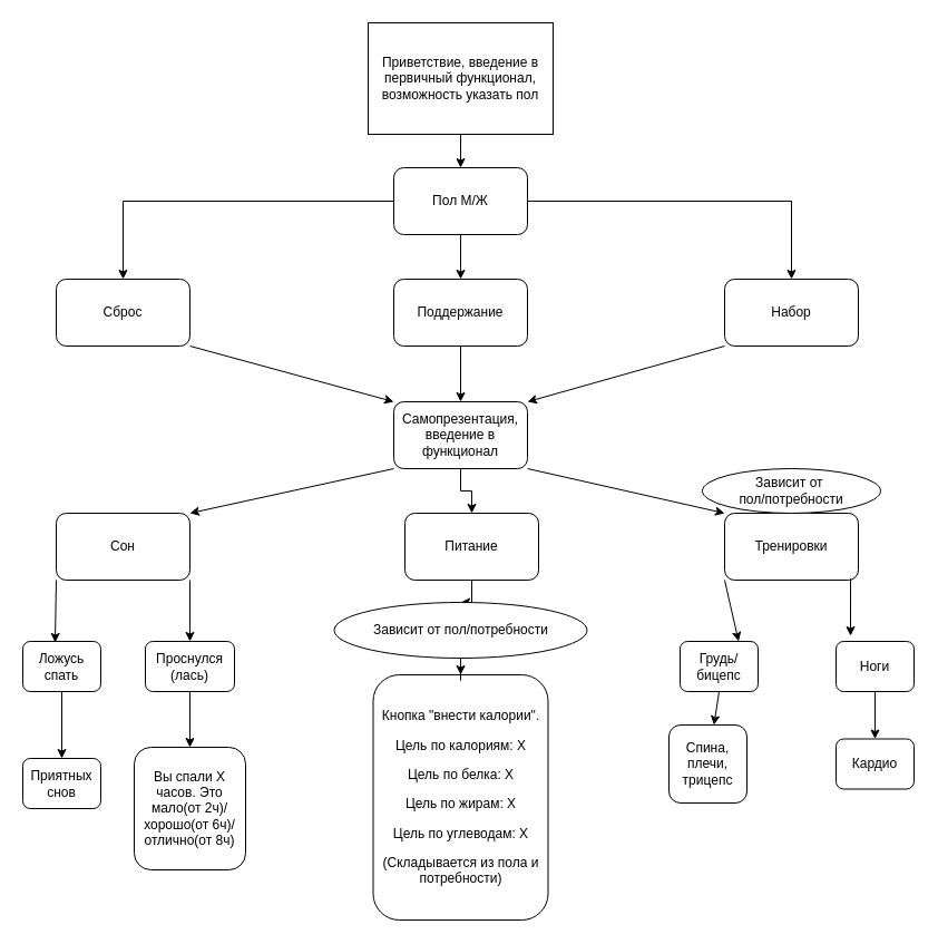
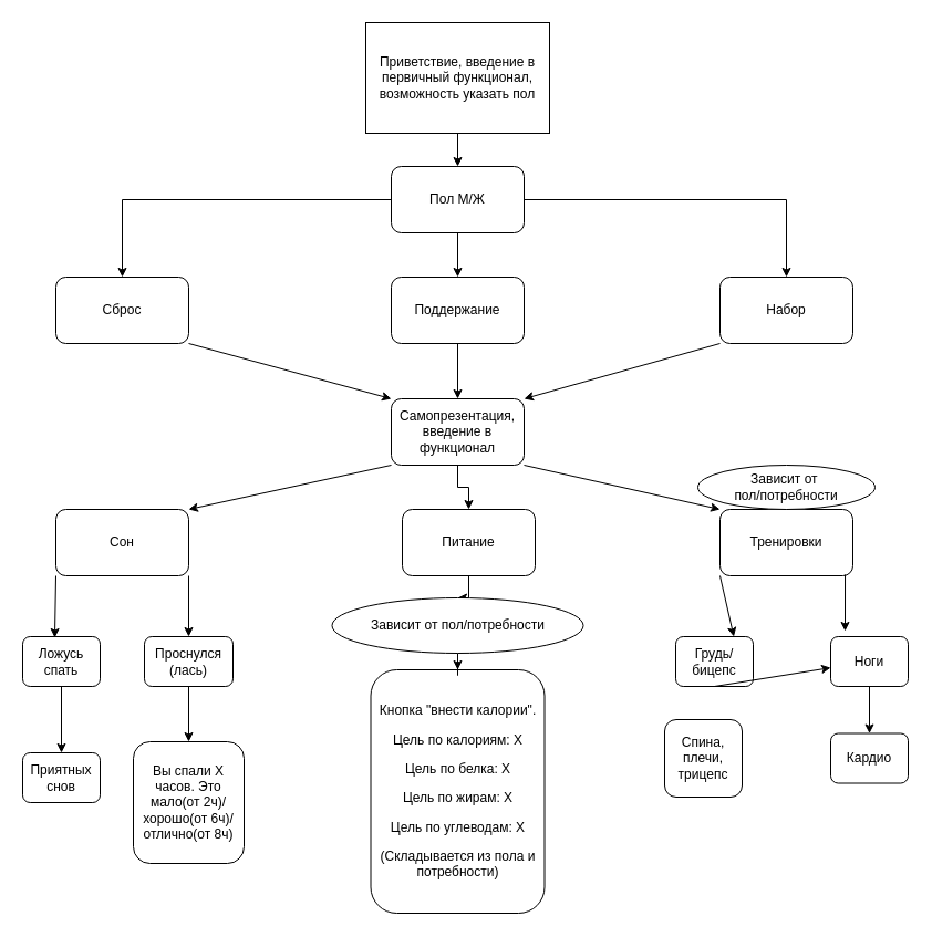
- <mxCell id="39" value="" style="endArrow=classic;html=1;rounded=0;exitX=0.5;exitY=1;exitDx=0;exitDy=0;" edge="1" parent="1" source="26" target="27"><mxGeometry width="50" height="50" relative="1" as="geometry"><mxPoint x="460" y="450" as="sourcePoint" /><mxPoint x="510" y="400" as="targetPoint" /></mxGeometry></mxCell>
+ <mxCell id="39" value="" style="endArrow=classic;html=1;rounded=0;exitX=0.5;exitY=1;exitDx=0;exitDy=0;" edge="1" parent="1" source="26" target="28"><mxGeometry width="50" height="50" relative="1" as="geometry"><mxPoint x="460" y="450" as="sourcePoint" /><mxPoint x="510" y="400" as="targetPoint" /></mxGeometry></mxCell>
